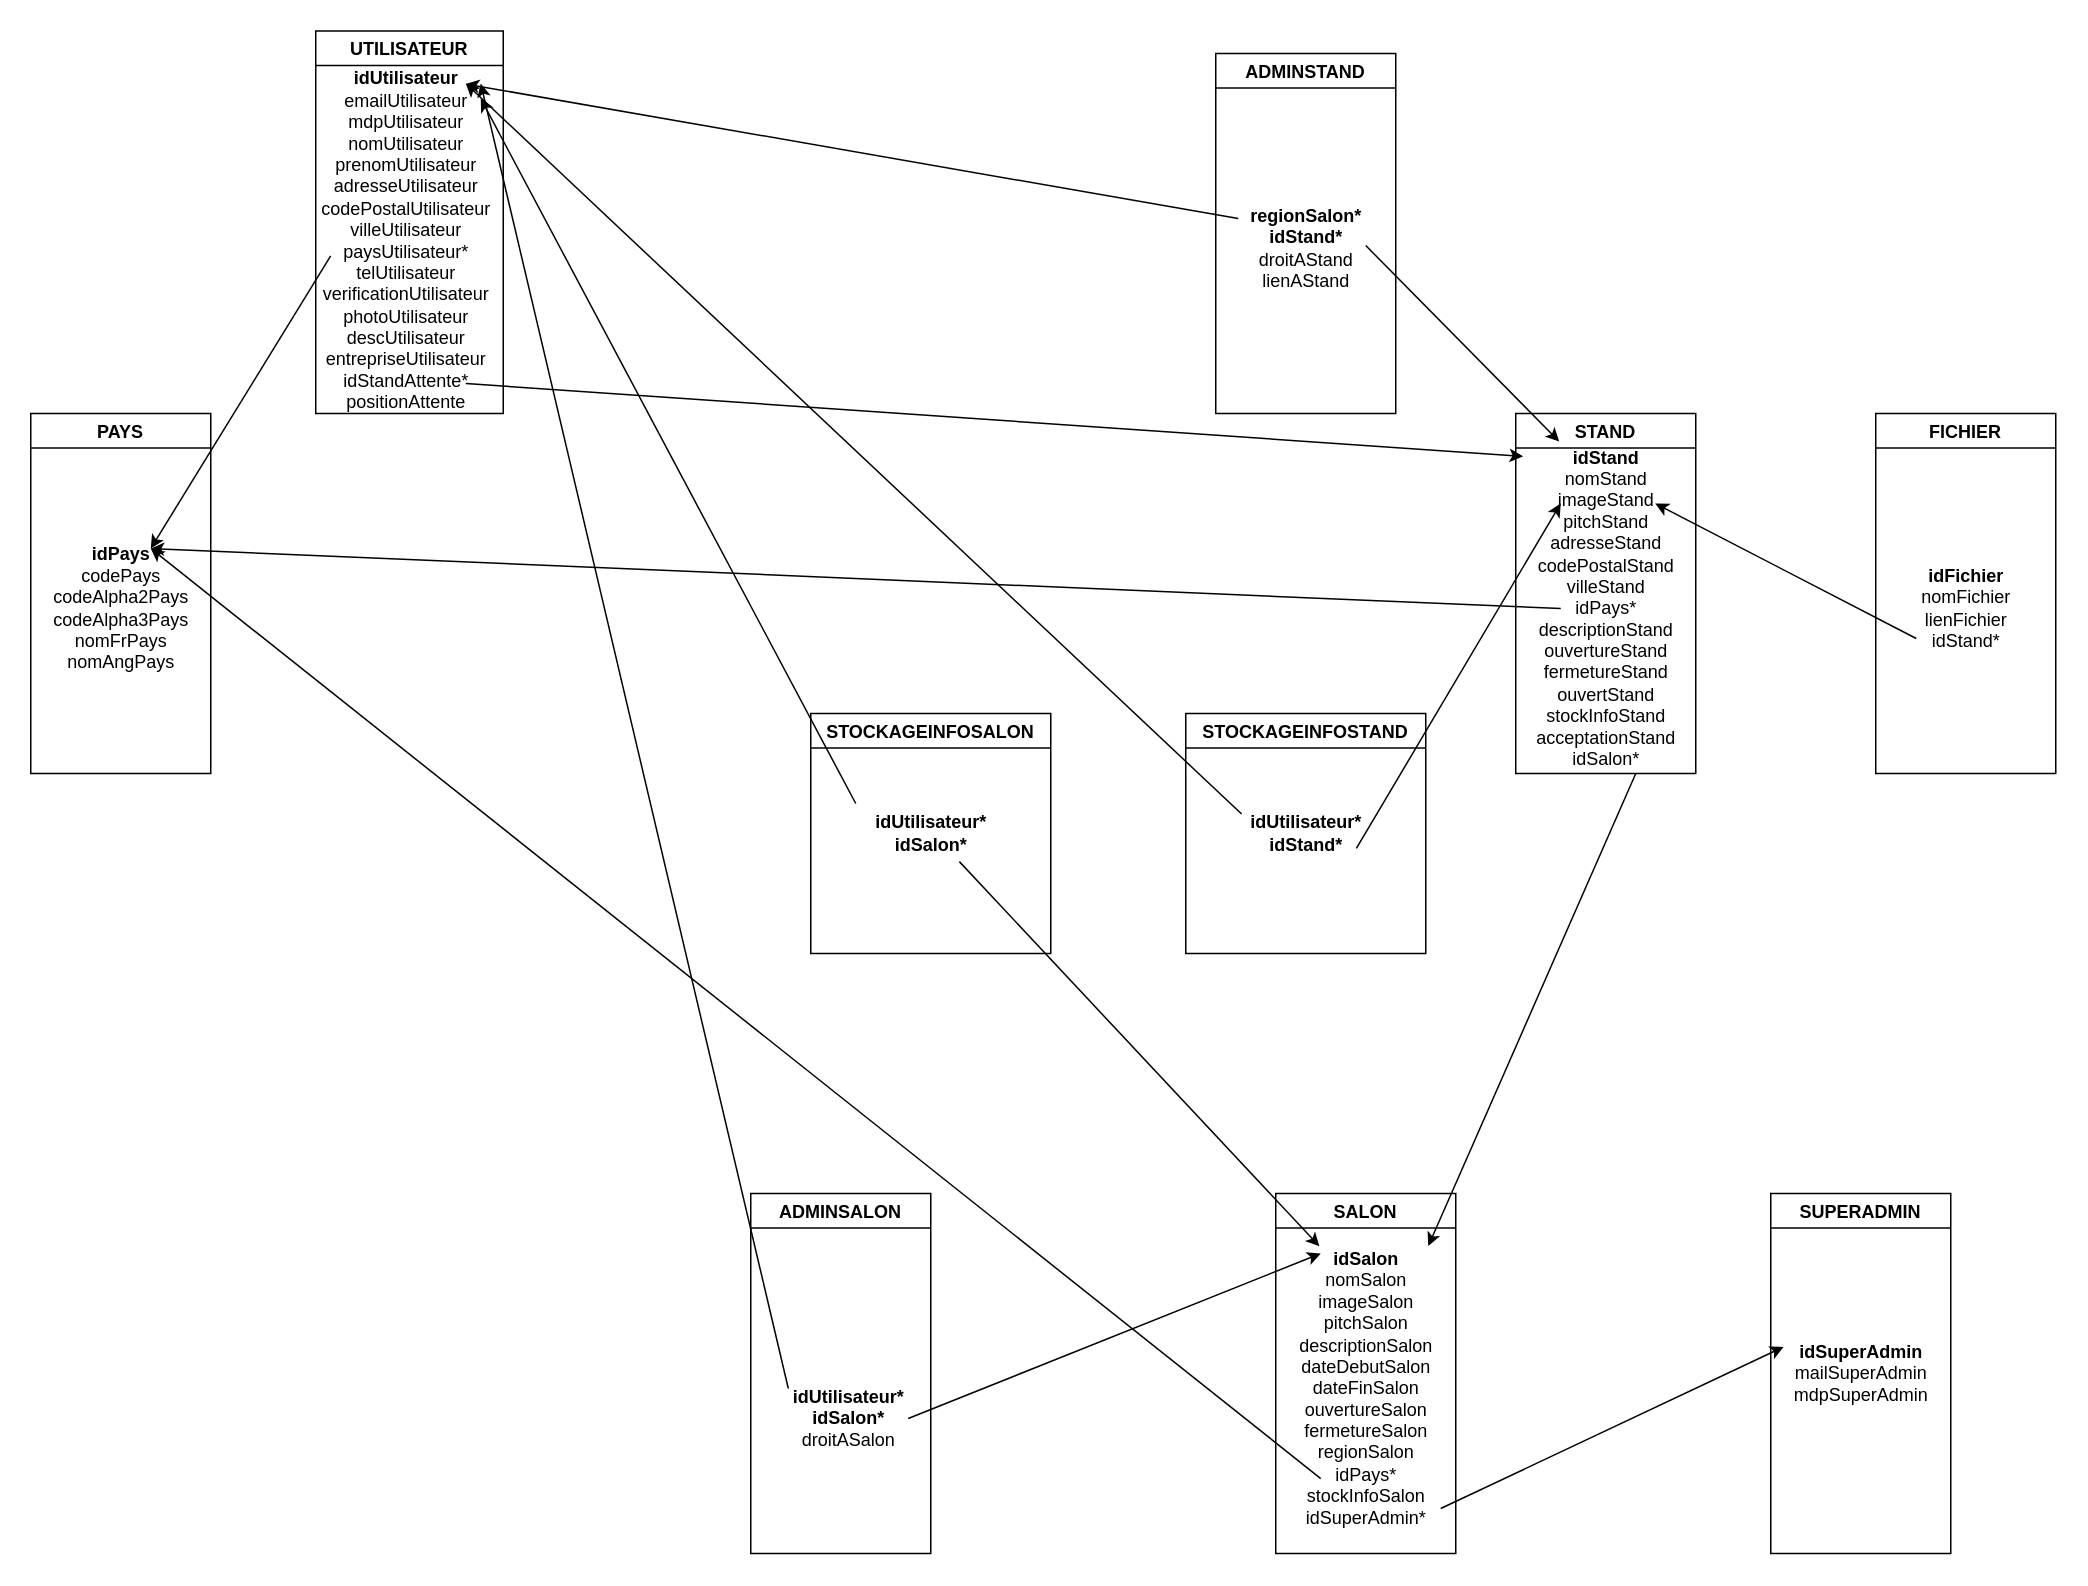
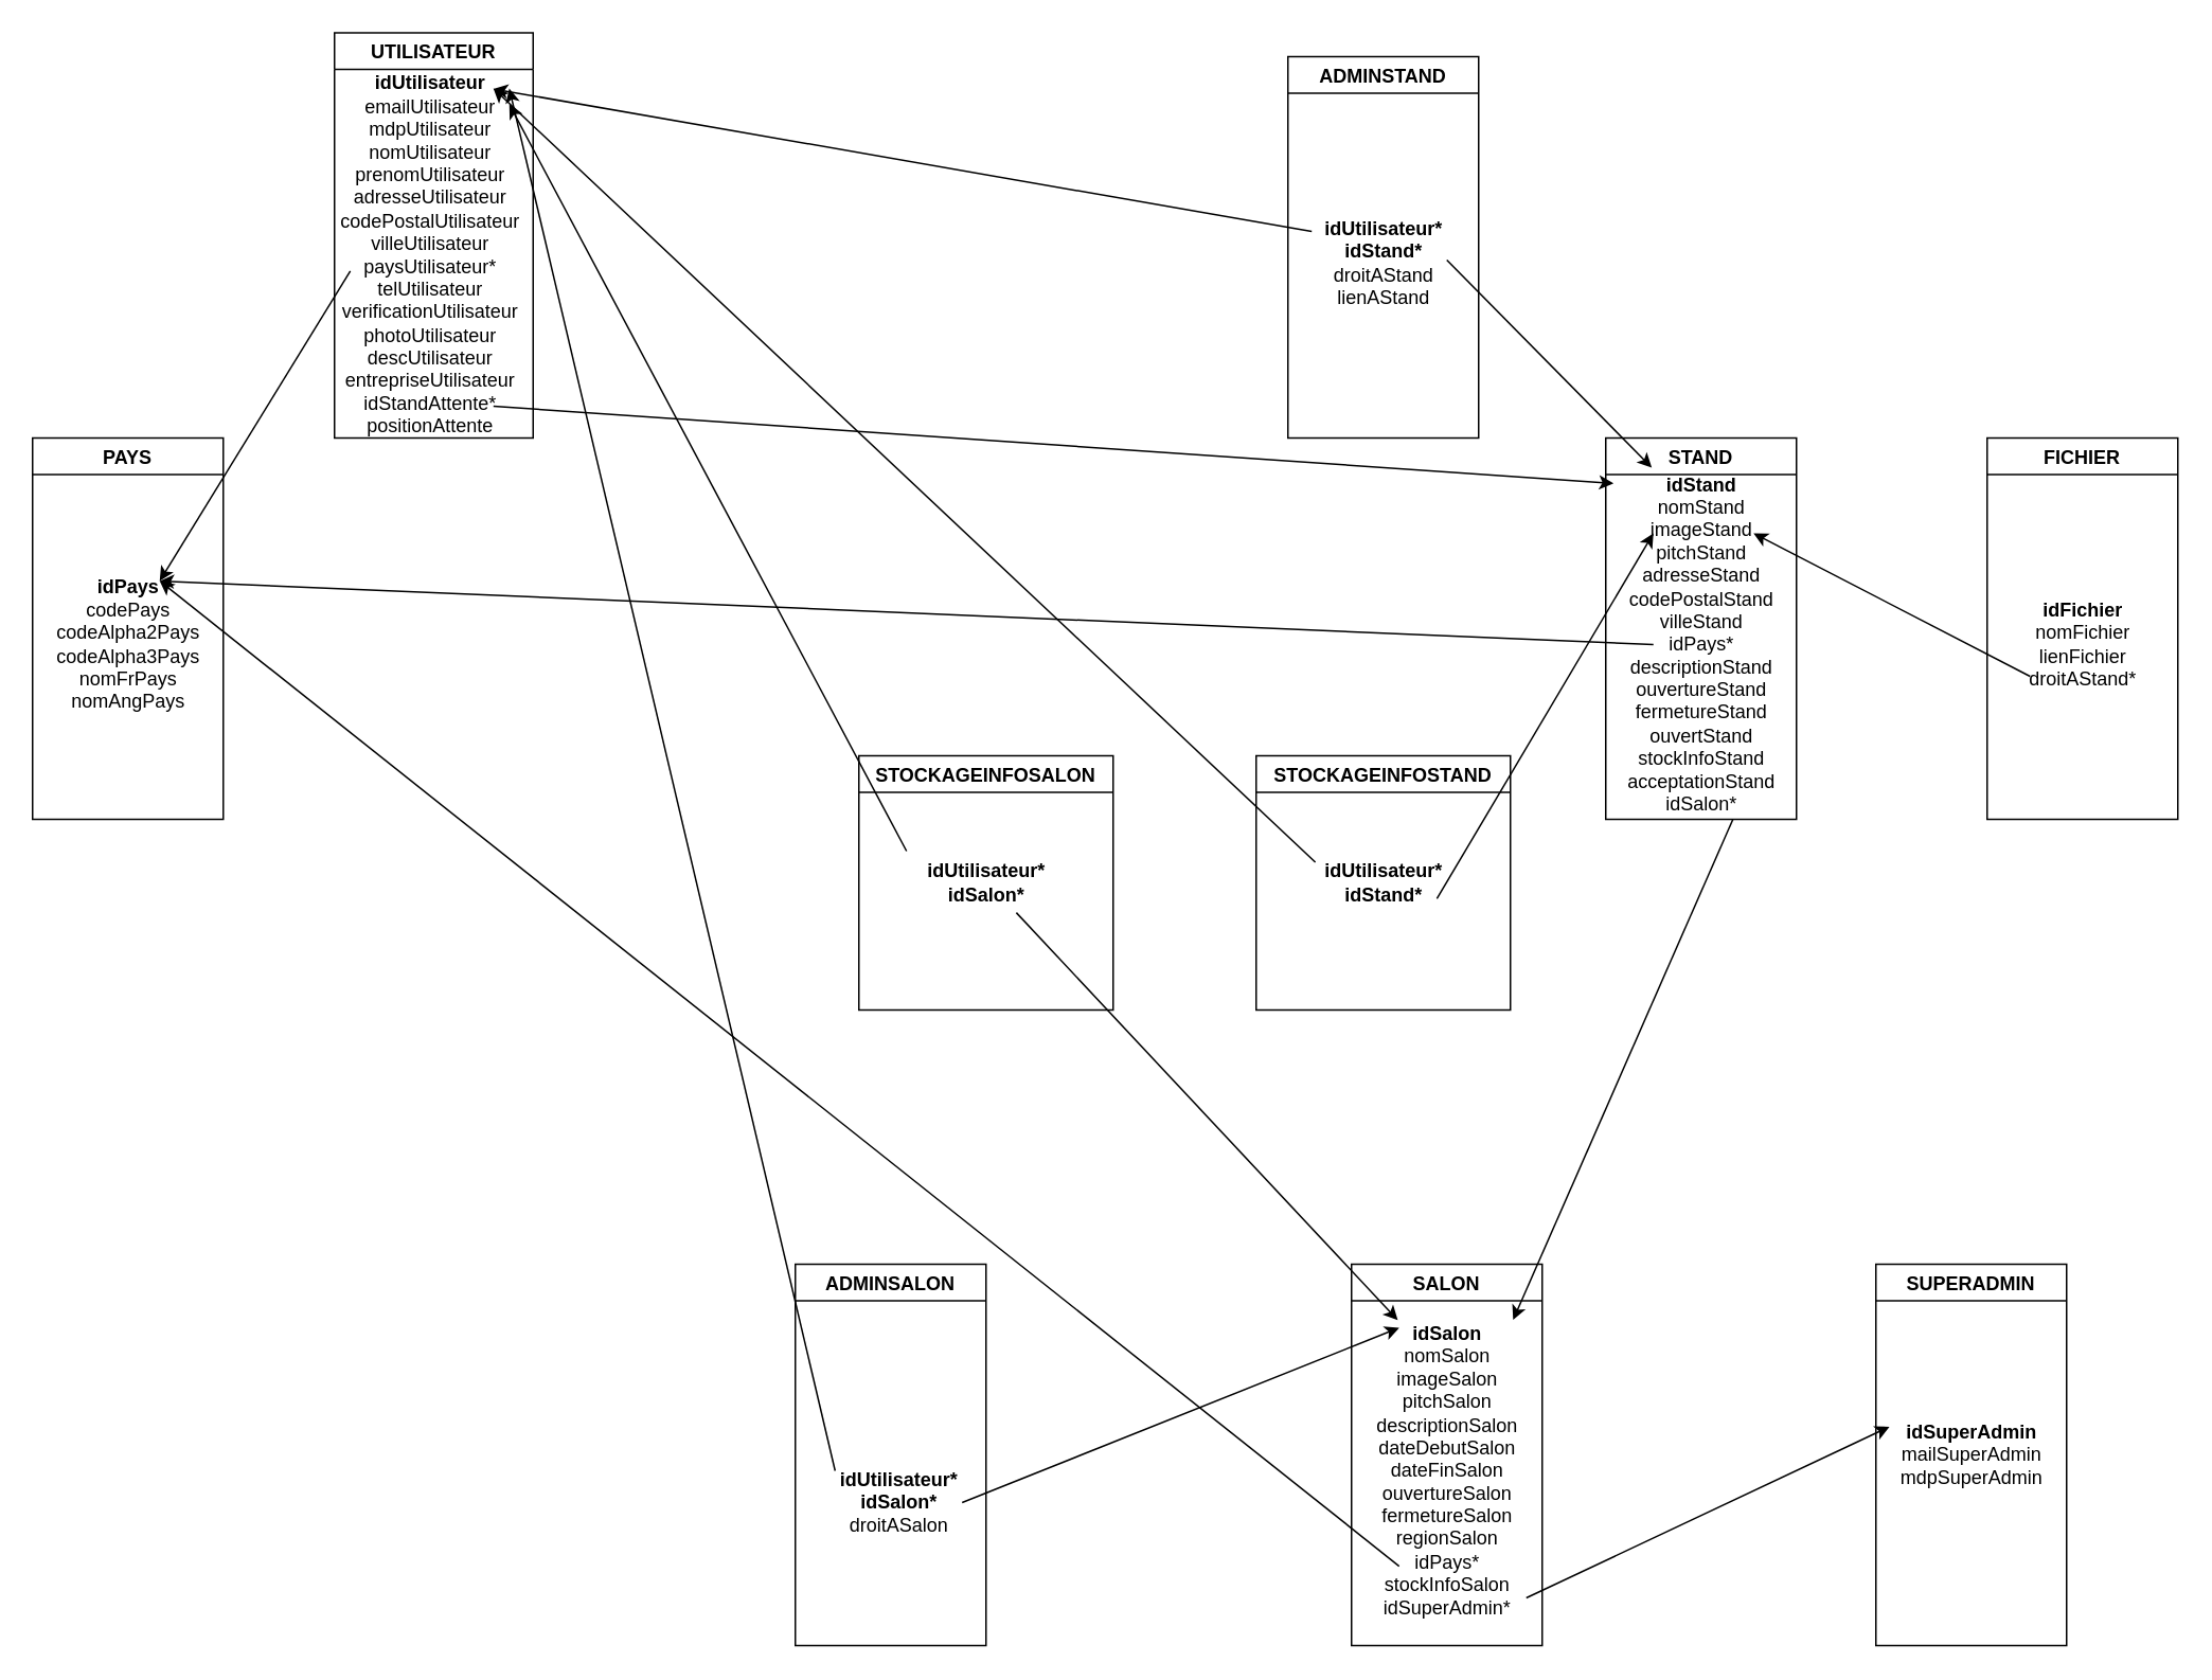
- <mxCell id="10" value="&lt;div&gt;&lt;b&gt;regionSalon*&lt;/b&gt;&lt;/div&gt;&lt;div&gt;&lt;b&gt;idStand*&lt;/b&gt;&lt;/div&gt;&lt;div&gt;droitAStand&lt;/div&gt;&lt;div&gt;lienAStand&lt;br&gt;&lt;b&gt;&lt;/b&gt;&lt;/div&gt;" style="text;html=1;align=center;verticalAlign=middle;resizable=0;points=[];autosize=1;" parent="9" vertex="1"><mxGeometry x="15" y="100" width="90" height="60" as="geometry" /></mxCell>
+ <mxCell id="10" value="&lt;div&gt;&lt;b&gt;idUtilisateur*&lt;/b&gt;&lt;/div&gt;&lt;div&gt;&lt;b&gt;idStand*&lt;/b&gt;&lt;/div&gt;&lt;div&gt;droitAStand&lt;/div&gt;&lt;div&gt;lienAStand&lt;br&gt;&lt;b&gt;&lt;/b&gt;&lt;/div&gt;" style="text;html=1;align=center;verticalAlign=middle;resizable=0;points=[];autosize=1;" parent="9" vertex="1"><mxGeometry x="15" y="100" width="90" height="60" as="geometry" /></mxCell>
- <mxCell id="18" value="&lt;div&gt;&lt;b&gt;idFichier&lt;/b&gt;&lt;/div&gt;&lt;div&gt;nomFichier&lt;/div&gt;&lt;div&gt;lienFichier&lt;br&gt;&lt;b&gt;&lt;/b&gt;idStand*&lt;/div&gt;" style="text;html=1;align=center;verticalAlign=middle;resizable=0;points=[];autosize=1;" parent="17" vertex="1"><mxGeometry x="25" y="100" width="70" height="60" as="geometry" /></mxCell>
+ <mxCell id="18" value="&lt;div&gt;&lt;b&gt;idFichier&lt;/b&gt;&lt;/div&gt;&lt;div&gt;nomFichier&lt;/div&gt;&lt;div&gt;lienFichier&lt;br&gt;&lt;b&gt;&lt;/b&gt;droitAStand*&lt;/div&gt;" style="text;html=1;align=center;verticalAlign=middle;resizable=0;points=[];autosize=1;" parent="17" vertex="1"><mxGeometry x="25" y="100" width="70" height="60" as="geometry" /></mxCell>
